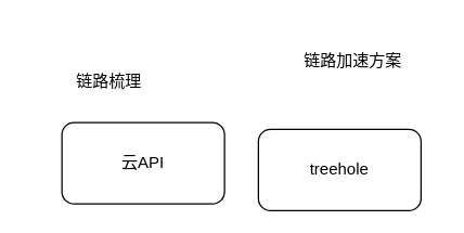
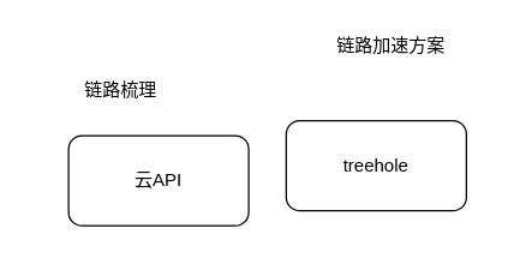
- <mxCell id="2" value="链路加速方案" style="text;html=1;strokeColor=none;fillColor=none;align=center;verticalAlign=middle;whiteSpace=wrap;rounded=0;" vertex="1" parent="1"><mxGeometry x="200" y="35" width="120" height="20" as="geometry" /></mxCell>
+ <mxCell id="2" value="链路加速方案" style="text;html=1;strokeColor=none;fillColor=none;align=center;verticalAlign=middle;whiteSpace=wrap;rounded=0;" vertex="1" parent="1"><mxGeometry x="200" y="20" width="120" height="20" as="geometry" /></mxCell>
- <mxCell id="5" value="treehole" style="rounded=1;whiteSpace=wrap;html=1;" vertex="1" parent="1"><mxGeometry x="190" y="95" width="120" height="60" as="geometry" /></mxCell>
+ <mxCell id="5" value="treehole" style="rounded=1;whiteSpace=wrap;html=1;" vertex="1" parent="1"><mxGeometry x="190" y="80" width="120" height="60" as="geometry" /></mxCell>
